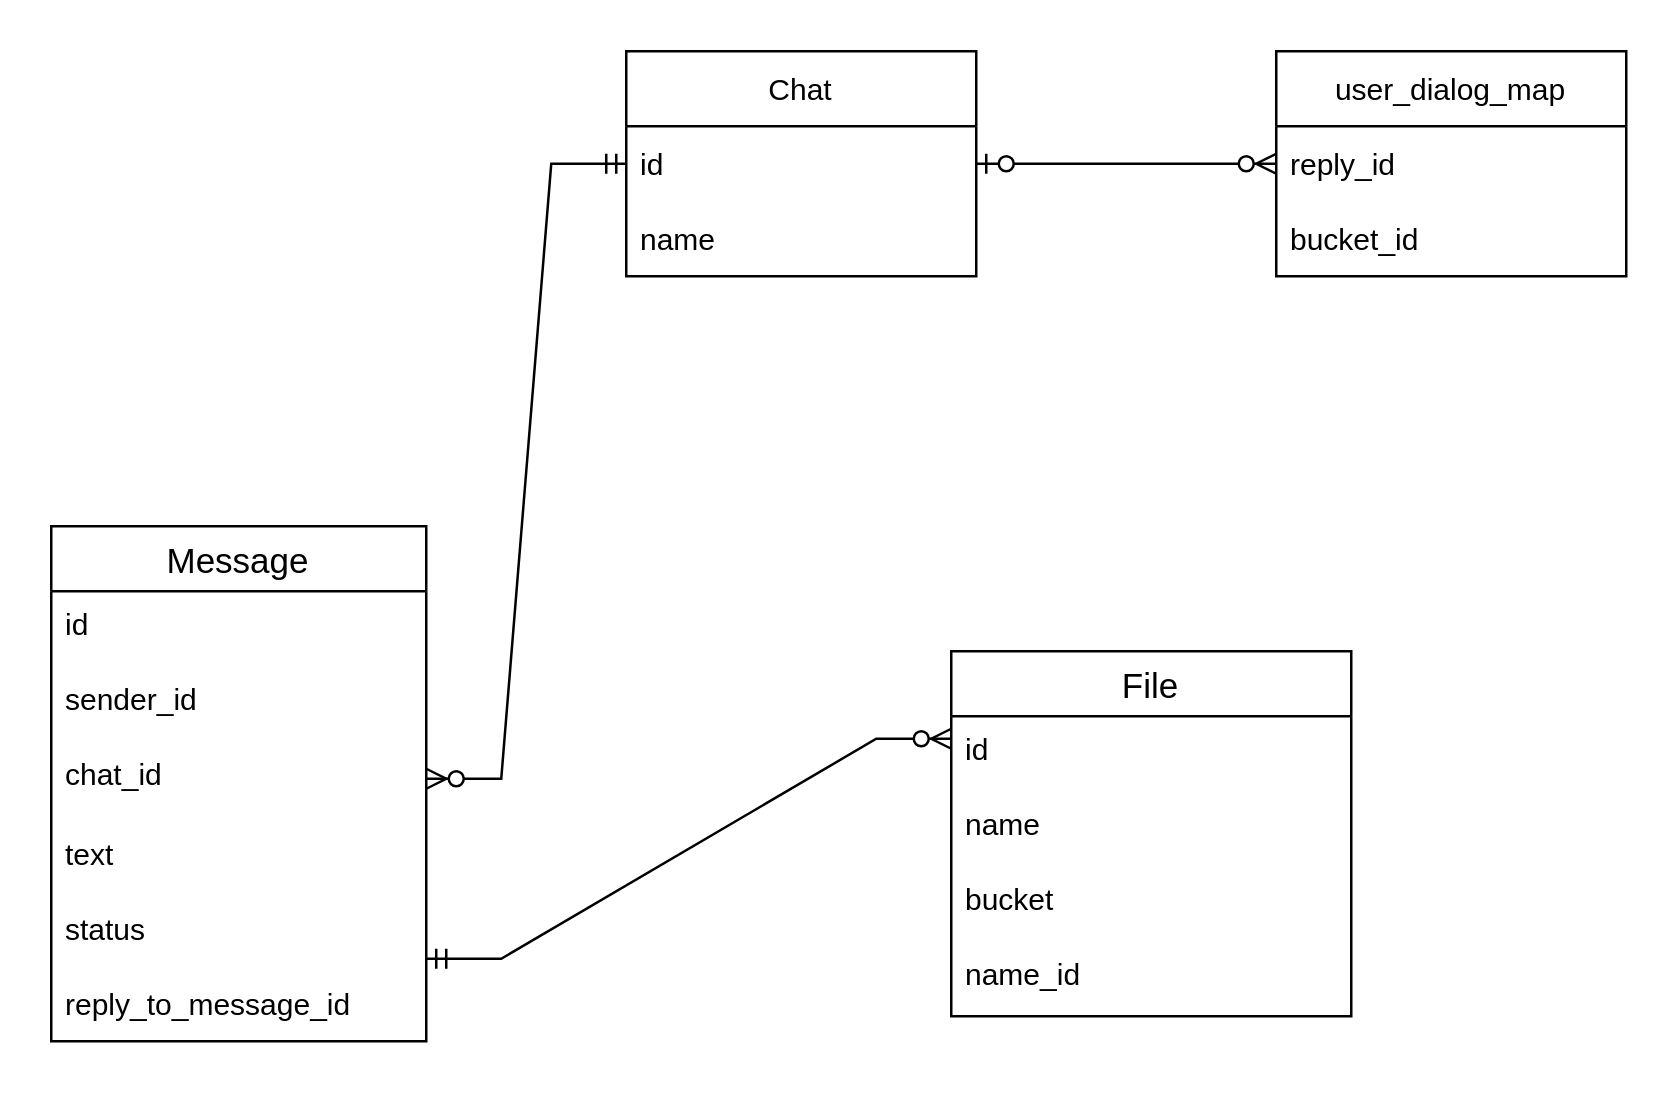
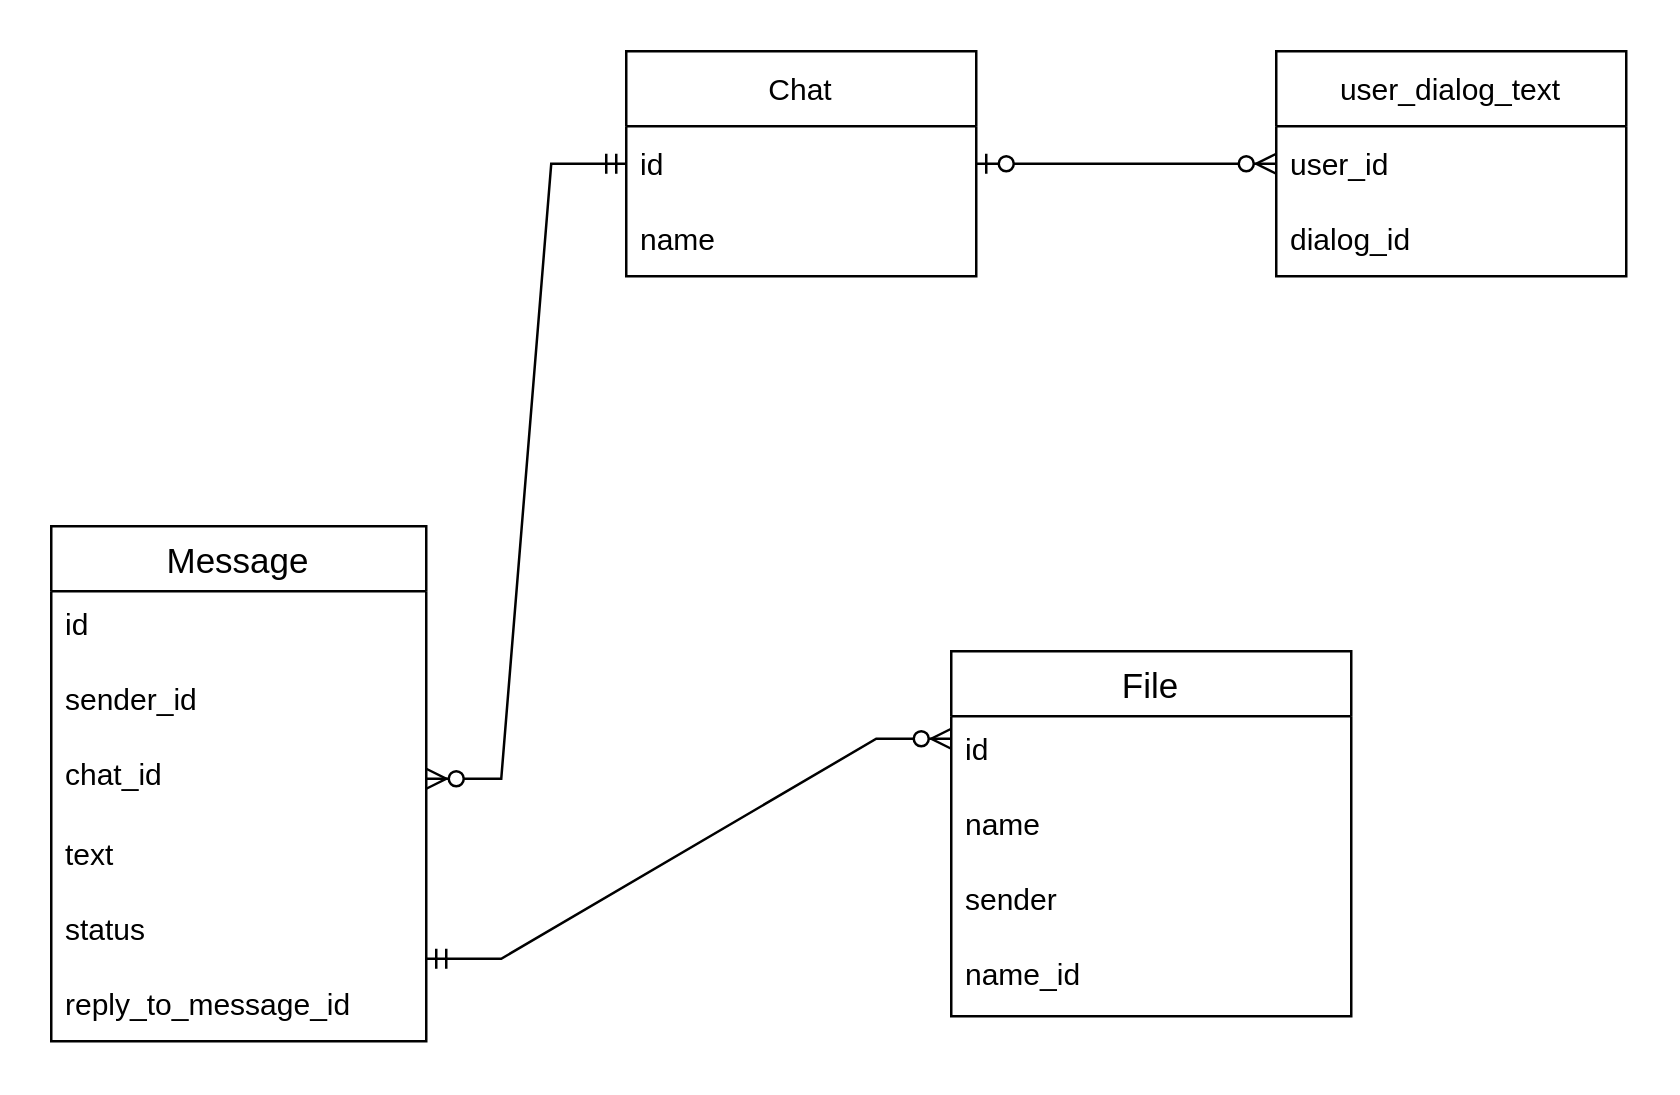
- <mxCell id="5" value="user_dialog_map" style="swimlane;fontStyle=0;childLayout=stackLayout;horizontal=1;startSize=30;horizontalStack=0;resizeParent=1;resizeParentMax=0;resizeLast=0;collapsible=1;marginBottom=0;" parent="1" vertex="1"><mxGeometry x="510" y="20" width="140" height="90" as="geometry" /></mxCell>
+ <mxCell id="5" value="user_dialog_text" style="swimlane;fontStyle=0;childLayout=stackLayout;horizontal=1;startSize=30;horizontalStack=0;resizeParent=1;resizeParentMax=0;resizeLast=0;collapsible=1;marginBottom=0;" parent="1" vertex="1"><mxGeometry x="510" y="20" width="140" height="90" as="geometry" /></mxCell>
- <mxCell id="6" value="reply_id" style="text;strokeColor=none;fillColor=none;align=left;verticalAlign=middle;spacingLeft=4;spacingRight=4;overflow=hidden;points=[[0,0.5],[1,0.5]];portConstraint=eastwest;rotatable=0;" parent="5" vertex="1"><mxGeometry y="30" width="140" height="30" as="geometry" /></mxCell>
+ <mxCell id="6" value="user_id" style="text;strokeColor=none;fillColor=none;align=left;verticalAlign=middle;spacingLeft=4;spacingRight=4;overflow=hidden;points=[[0,0.5],[1,0.5]];portConstraint=eastwest;rotatable=0;" parent="5" vertex="1"><mxGeometry y="30" width="140" height="30" as="geometry" /></mxCell>
- <mxCell id="7" value="bucket_id" style="text;strokeColor=none;fillColor=none;align=left;verticalAlign=middle;spacingLeft=4;spacingRight=4;overflow=hidden;points=[[0,0.5],[1,0.5]];portConstraint=eastwest;rotatable=0;" parent="5" vertex="1"><mxGeometry y="60" width="140" height="30" as="geometry" /></mxCell>
+ <mxCell id="7" value="dialog_id" style="text;strokeColor=none;fillColor=none;align=left;verticalAlign=middle;spacingLeft=4;spacingRight=4;overflow=hidden;points=[[0,0.5],[1,0.5]];portConstraint=eastwest;rotatable=0;" parent="5" vertex="1"><mxGeometry y="60" width="140" height="30" as="geometry" /></mxCell>
- <mxCell id="20" value="bucket" style="text;strokeColor=none;fillColor=none;spacingLeft=4;spacingRight=4;overflow=hidden;rotatable=0;points=[[0,0.5],[1,0.5]];portConstraint=eastwest;fontSize=12;" vertex="1" parent="17"><mxGeometry y="86" width="160" height="30" as="geometry" /></mxCell>
+ <mxCell id="20" value="sender" style="text;strokeColor=none;fillColor=none;spacingLeft=4;spacingRight=4;overflow=hidden;rotatable=0;points=[[0,0.5],[1,0.5]];portConstraint=eastwest;fontSize=12;" vertex="1" parent="17"><mxGeometry y="86" width="160" height="30" as="geometry" /></mxCell>
